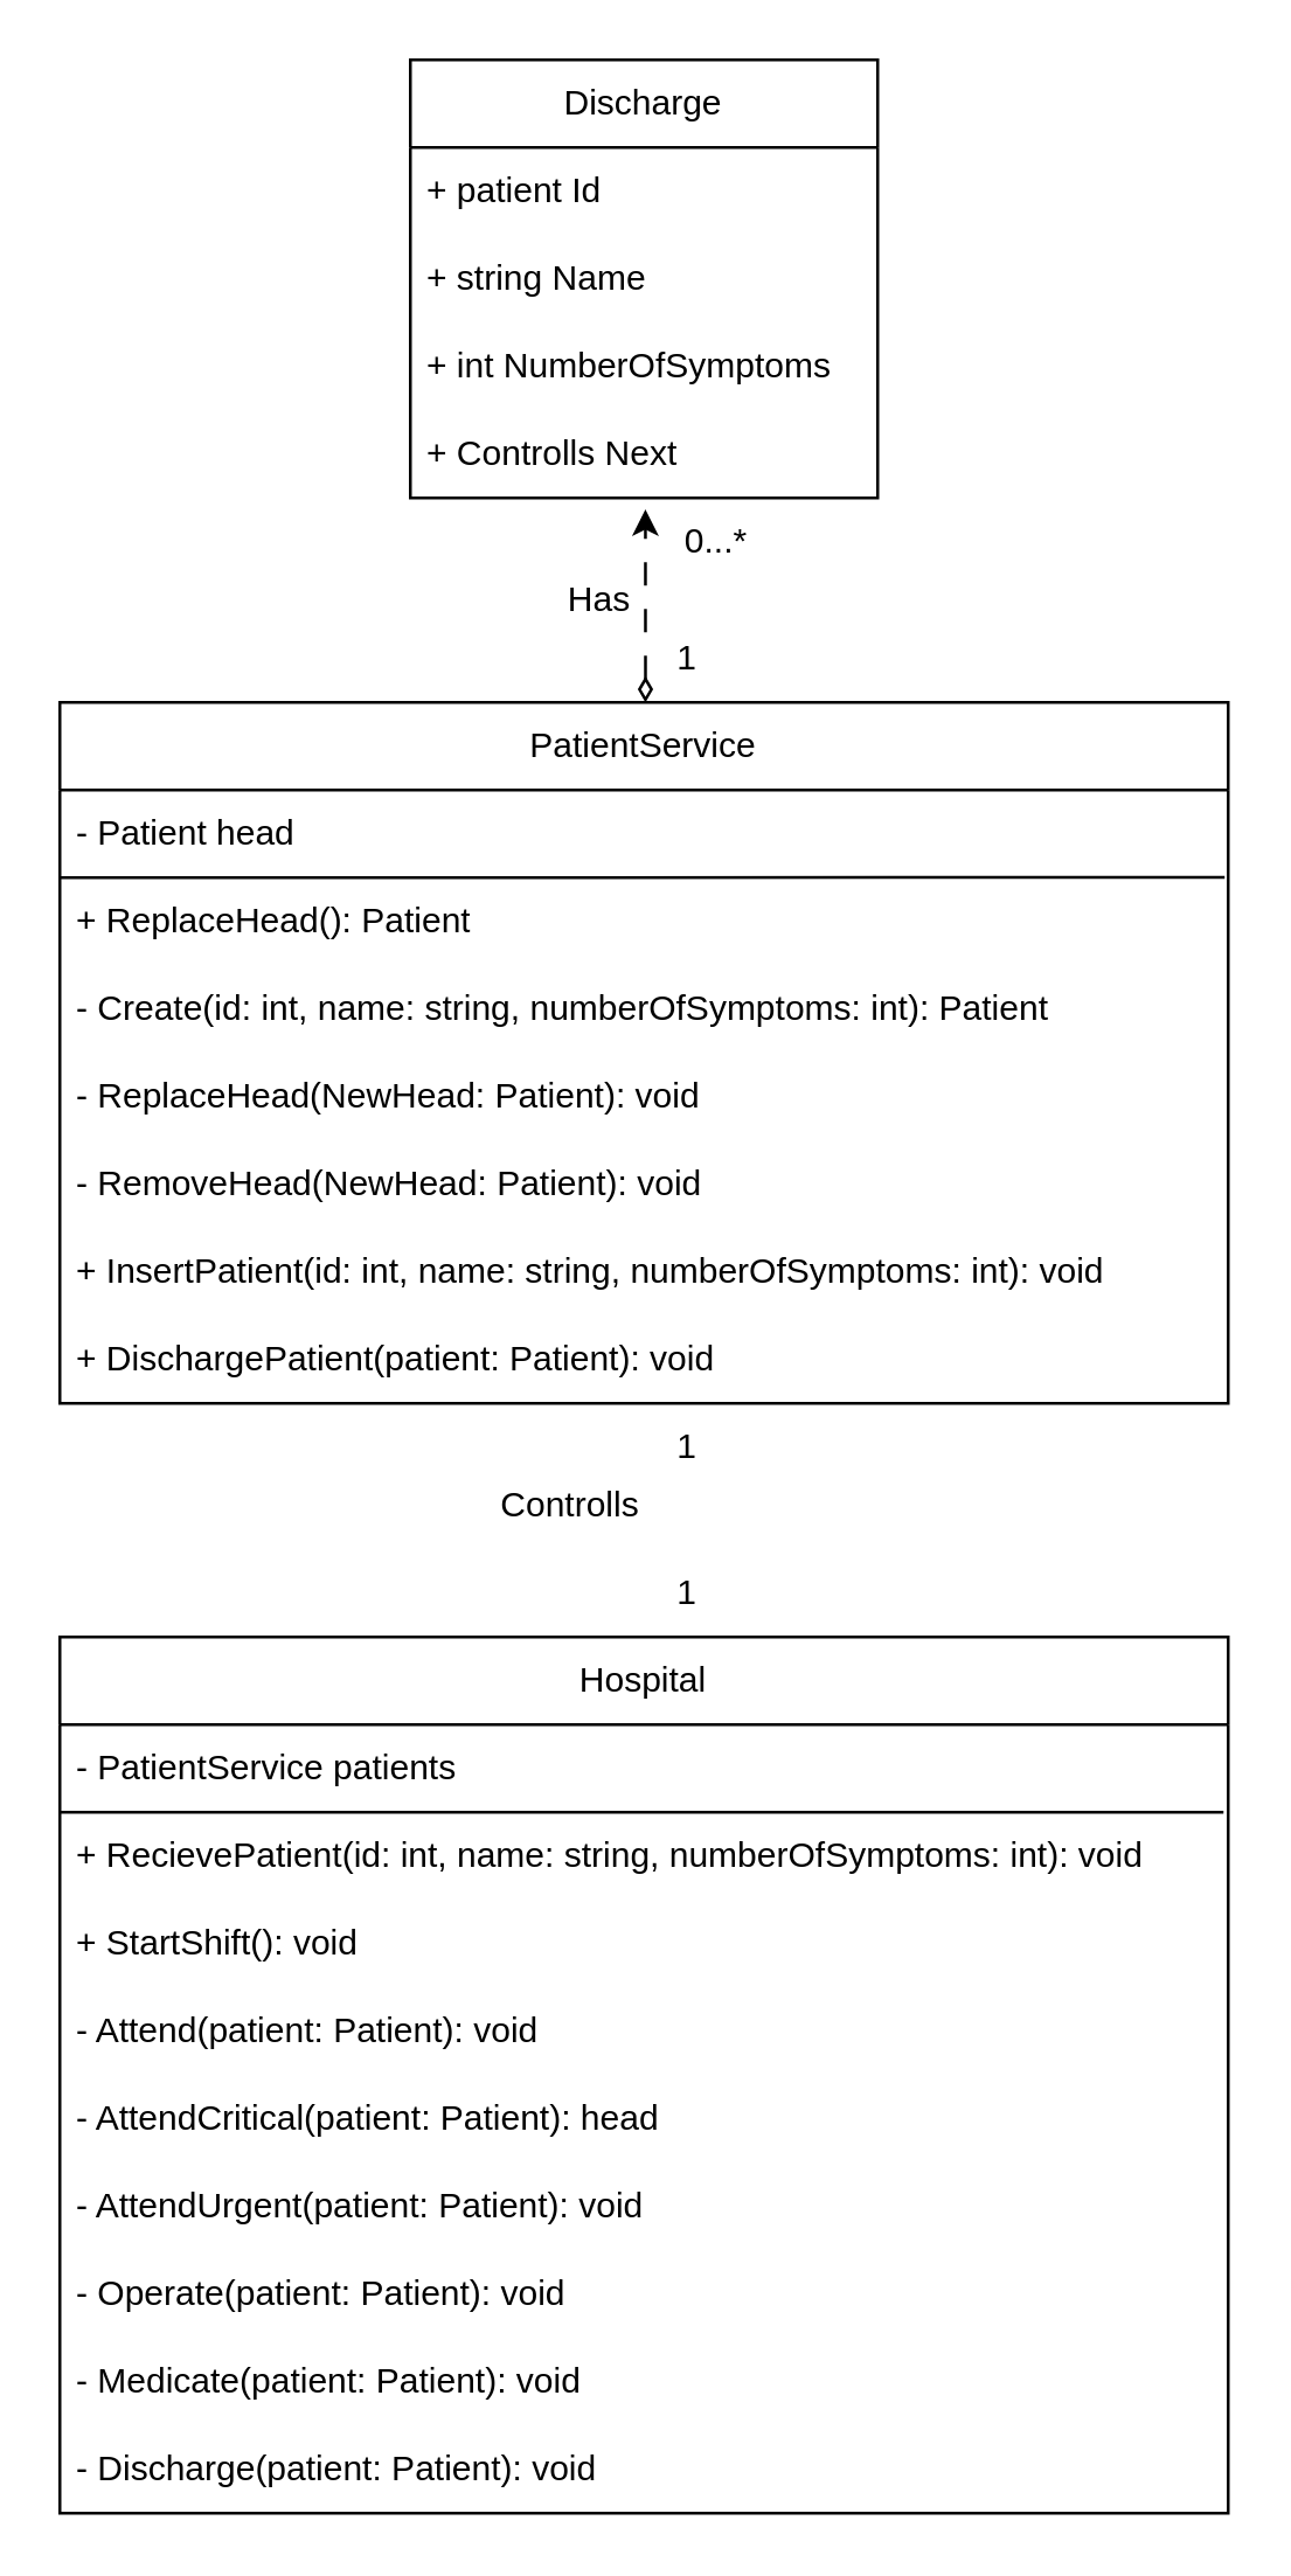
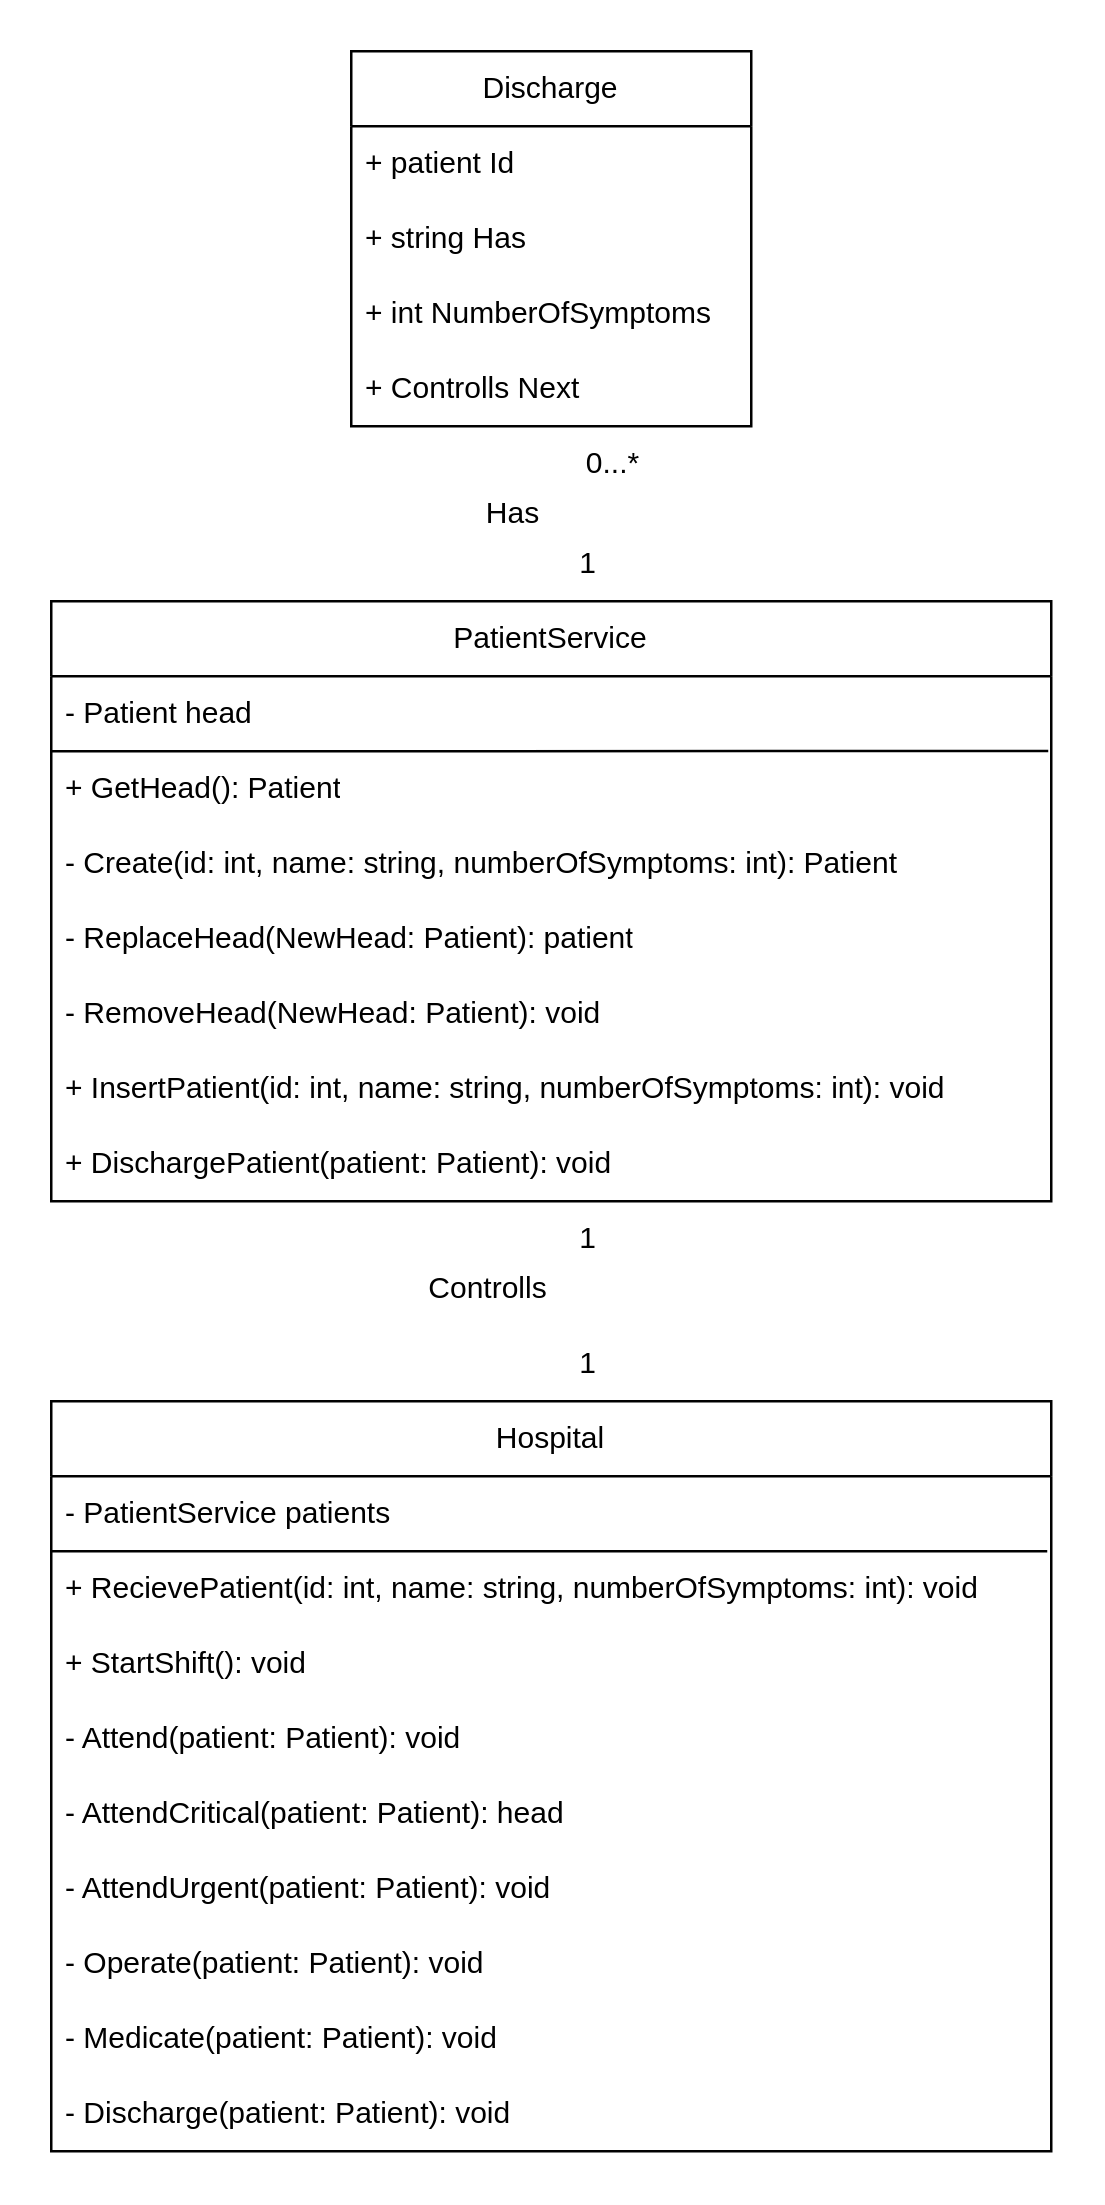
- <mxCell id="4" value="+ string Name" style="text;strokeColor=none;fillColor=none;align=left;verticalAlign=middle;spacingLeft=4;spacingRight=4;overflow=hidden;points=[[0,0.5],[1,0.5]];portConstraint=eastwest;rotatable=0;whiteSpace=wrap;html=1;" vertex="1" parent="2"><mxGeometry y="60" width="160" height="30" as="geometry" /></mxCell>
+ <mxCell id="4" value="+ string Has" style="text;strokeColor=none;fillColor=none;align=left;verticalAlign=middle;spacingLeft=4;spacingRight=4;overflow=hidden;points=[[0,0.5],[1,0.5]];portConstraint=eastwest;rotatable=0;whiteSpace=wrap;html=1;" vertex="1" parent="2"><mxGeometry y="60" width="160" height="30" as="geometry" /></mxCell>
- <mxCell id="7" style="edgeStyle=orthogonalEdgeStyle;rounded=0;orthogonalLoop=1;jettySize=auto;html=1;exitX=0.5;exitY=0;exitDx=0;exitDy=0;entryX=0.503;entryY=1.13;entryDx=0;entryDy=0;entryPerimeter=0;dashed=1;dashPattern=8 8;startArrow=diamondThin;startFill=0;" edge="1" parent="1" source="8" target="6"><mxGeometry relative="1" as="geometry"><Array as="points"><mxPoint x="220" y="174" /></Array></mxGeometry></mxCell>
- <mxCell id="11" value="+ ReplaceHead(): Patient" style="text;strokeColor=none;fillColor=none;align=left;verticalAlign=middle;spacingLeft=4;spacingRight=4;overflow=hidden;points=[[0,0.5],[1,0.5]];portConstraint=eastwest;rotatable=0;whiteSpace=wrap;html=1;" vertex="1" parent="8"><mxGeometry y="60" width="400" height="30" as="geometry" /></mxCell>
+ <mxCell id="11" value="+ GetHead(): Patient" style="text;strokeColor=none;fillColor=none;align=left;verticalAlign=middle;spacingLeft=4;spacingRight=4;overflow=hidden;points=[[0,0.5],[1,0.5]];portConstraint=eastwest;rotatable=0;whiteSpace=wrap;html=1;" vertex="1" parent="8"><mxGeometry y="60" width="400" height="30" as="geometry" /></mxCell>
- <mxCell id="13" value="- ReplaceHead(NewHead: Patient): void" style="text;strokeColor=none;fillColor=none;align=left;verticalAlign=middle;spacingLeft=4;spacingRight=4;overflow=hidden;points=[[0,0.5],[1,0.5]];portConstraint=eastwest;rotatable=0;whiteSpace=wrap;html=1;" vertex="1" parent="8"><mxGeometry y="120" width="400" height="30" as="geometry" /></mxCell>
+ <mxCell id="13" value="- ReplaceHead(NewHead: Patient): patient" style="text;strokeColor=none;fillColor=none;align=left;verticalAlign=middle;spacingLeft=4;spacingRight=4;overflow=hidden;points=[[0,0.5],[1,0.5]];portConstraint=eastwest;rotatable=0;whiteSpace=wrap;html=1;" vertex="1" parent="8"><mxGeometry y="120" width="400" height="30" as="geometry" /></mxCell>
